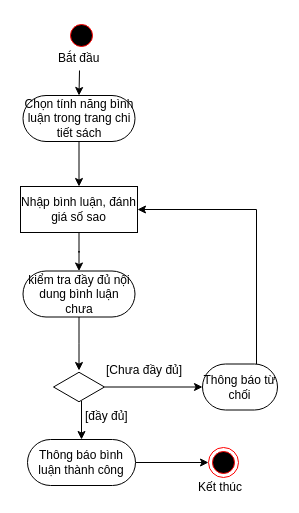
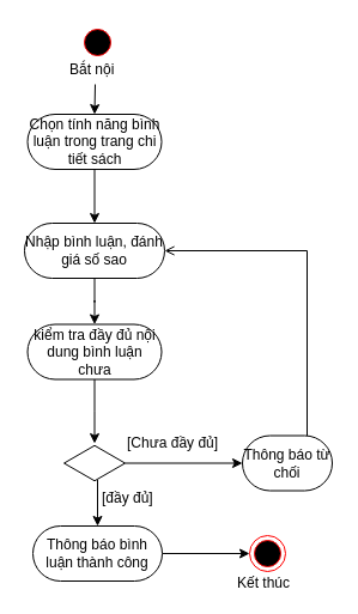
- <mxCell id="11" value="Bắt đầu" style="text;html=1;resizable=0;points=[];autosize=1;align=left;verticalAlign=top;spacingTop=-4;" vertex="1" parent="1"><mxGeometry x="55.5" y="48" width="51" height="14" as="geometry" /></mxCell>
+ <mxCell id="11" value="Bắt nội" style="text;html=1;resizable=0;points=[];autosize=1;align=left;verticalAlign=top;spacingTop=-4;" vertex="1" parent="1"><mxGeometry x="55.5" y="48" width="51" height="14" as="geometry" /></mxCell>
- <mxCell id="8" value="Nhập bình luận, đánh giá số sao" style="whiteSpace=wrap;html=1;arcSize=50;rounded=0;" vertex="1" parent="1"><mxGeometry x="20" y="186" width="117" height="46" as="geometry" /></mxCell>
+ <mxCell id="8" value="Nhập bình luận, đánh giá số sao" style="rounded=1;whiteSpace=wrap;html=1;arcSize=50;" vertex="1" parent="1"><mxGeometry x="20" y="186" width="117" height="46" as="geometry" /></mxCell>
- <mxCell id="17" style="edgeStyle=orthogonalEdgeStyle;rounded=0;orthogonalLoop=1;jettySize=auto;html=1;entryX=1;entryY=0.5;entryDx=0;entryDy=0;" edge="1" parent="1" source="18" target="8"><mxGeometry relative="1" as="geometry"><Array as="points"><mxPoint x="256" y="209" /></Array></mxGeometry></mxCell>
+ <mxCell id="17" style="edgeStyle=orthogonalEdgeStyle;rounded=0;orthogonalLoop=1;jettySize=auto;html=1;entryX=1;entryY=0.5;entryDx=0;entryDy=0;endArrow=open;" edge="1" parent="1" source="18" target="8"><mxGeometry relative="1" as="geometry"><Array as="points"><mxPoint x="256" y="209" /></Array></mxGeometry></mxCell>
